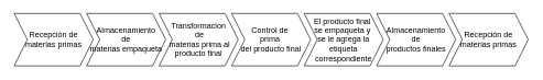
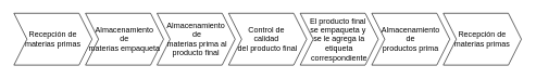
- <mxCell id="8" value="Transformacion&lt;div&gt;&amp;nbsp;de&lt;/div&gt;&lt;div&gt;&amp;nbsp;materias prima al producto final&lt;/div&gt;" style="shape=step;perimeter=stepPerimeter;whiteSpace=wrap;html=1;fixedSize=1;" vertex="1" parent="1"><mxGeometry x="240" y="20" width="120" height="80" as="geometry" /></mxCell>
+ <mxCell id="8" value="Almacenamiento&lt;div&gt;&amp;nbsp;de&lt;/div&gt;&lt;div&gt;&amp;nbsp;materias prima al producto final&lt;/div&gt;" style="shape=step;perimeter=stepPerimeter;whiteSpace=wrap;html=1;fixedSize=1;" vertex="1" parent="1"><mxGeometry x="240" y="20" width="120" height="80" as="geometry" /></mxCell>
- <mxCell id="7" value="Control de&amp;nbsp;&lt;div&gt;prima&amp;nbsp;&lt;/div&gt;&lt;div&gt;del producto final&lt;/div&gt;" style="shape=step;perimeter=stepPerimeter;whiteSpace=wrap;html=1;fixedSize=1;" vertex="1" parent="1"><mxGeometry x="350" y="20" width="120" height="80" as="geometry" /></mxCell>
+ <mxCell id="7" value="Control de&amp;nbsp;&lt;div&gt;calidad&amp;nbsp;&lt;/div&gt;&lt;div&gt;del producto final&lt;/div&gt;" style="shape=step;perimeter=stepPerimeter;whiteSpace=wrap;html=1;fixedSize=1;" vertex="1" parent="1"><mxGeometry x="350" y="20" width="120" height="80" as="geometry" /></mxCell>
- <mxCell id="5" value="Almacenamiento&lt;div&gt;&amp;nbsp;de&amp;nbsp;&lt;/div&gt;&lt;div&gt;productos finales&lt;/div&gt;" style="shape=step;perimeter=stepPerimeter;whiteSpace=wrap;html=1;fixedSize=1;" vertex="1" parent="1"><mxGeometry x="570" y="20" width="120" height="80" as="geometry" /></mxCell>
+ <mxCell id="5" value="Almacenamiento&lt;div&gt;&amp;nbsp;de&amp;nbsp;&lt;/div&gt;&lt;div&gt;productos prima&lt;/div&gt;" style="shape=step;perimeter=stepPerimeter;whiteSpace=wrap;html=1;fixedSize=1;" vertex="1" parent="1"><mxGeometry x="570" y="20" width="120" height="80" as="geometry" /></mxCell>
